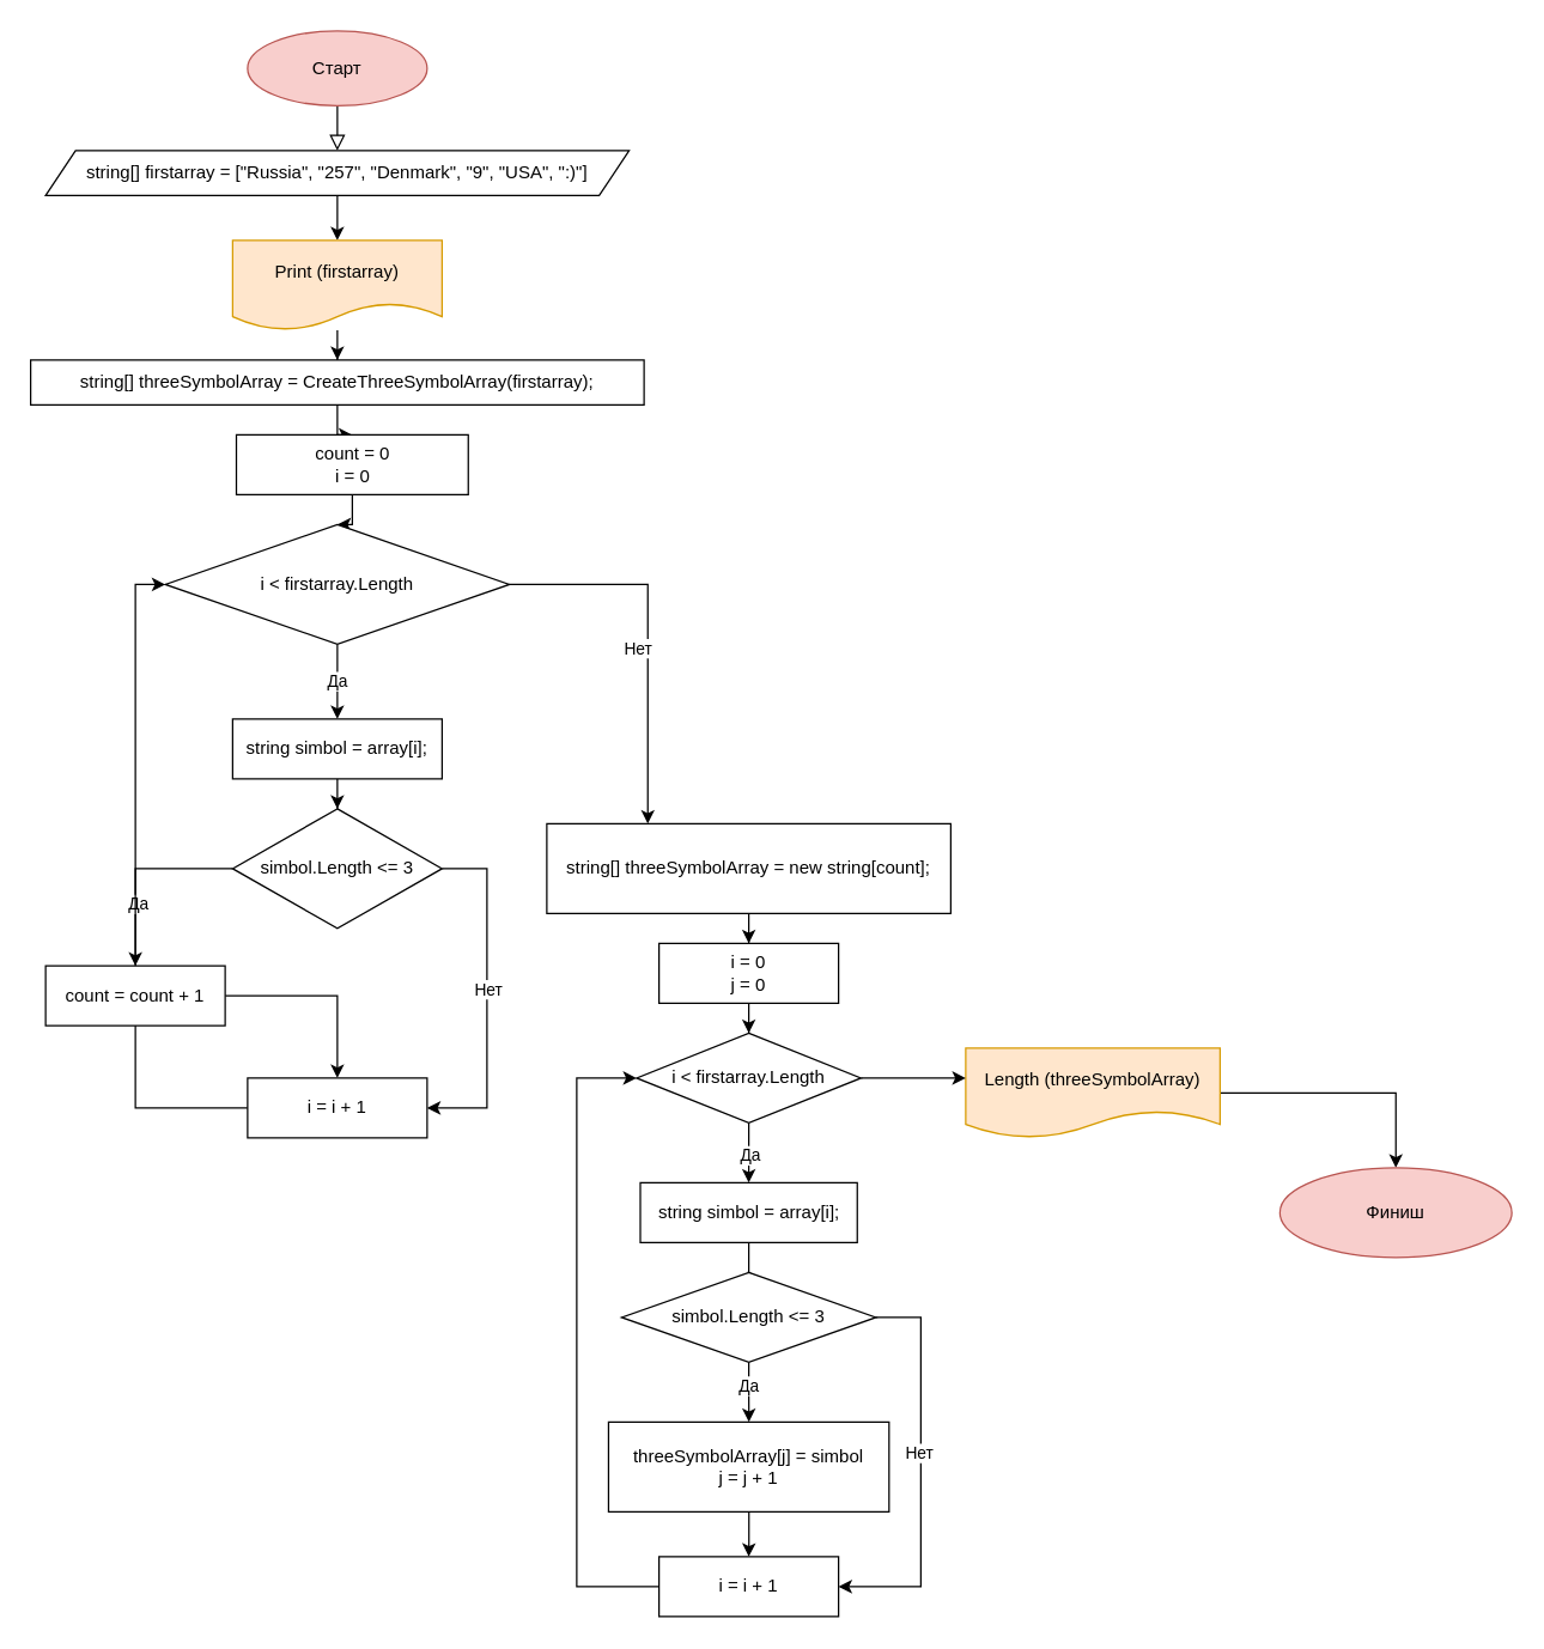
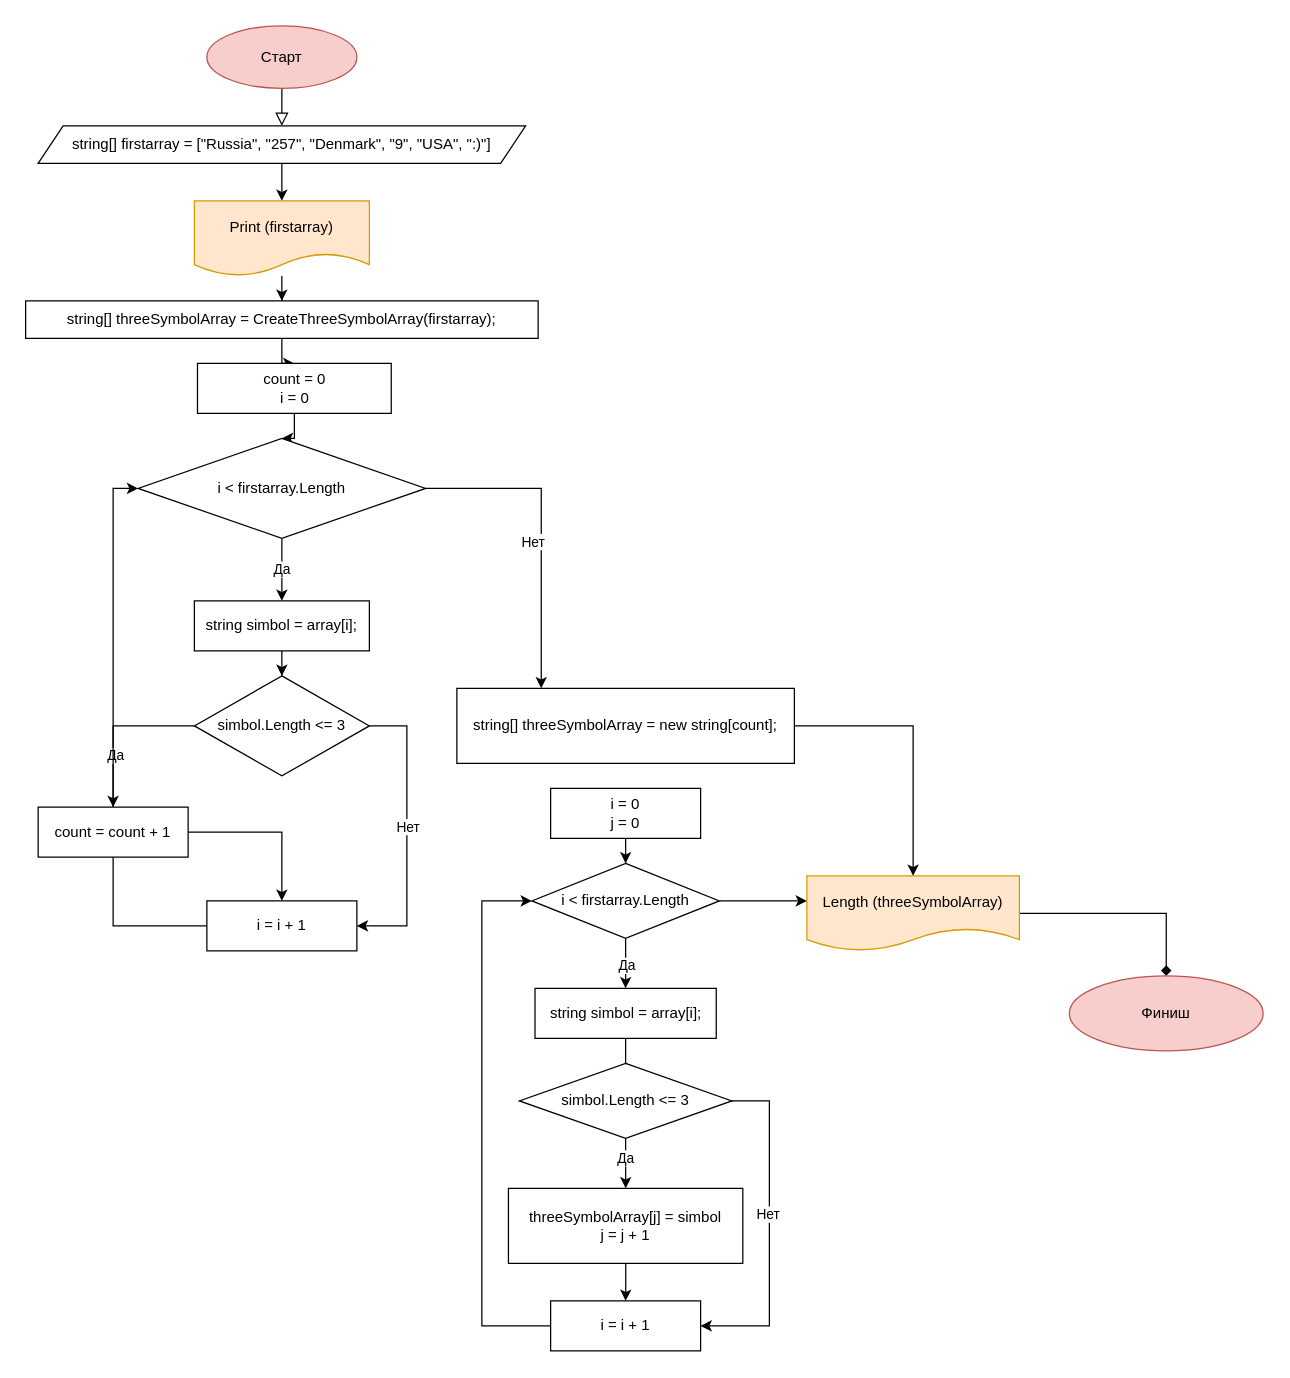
- <mxCell id="30" value="" style="edgeStyle=orthogonalEdgeStyle;rounded=0;orthogonalLoop=1;jettySize=auto;html=1;" edge="1" parent="1" source="31" target="33"><mxGeometry relative="1" as="geometry" /></mxCell>
+ <mxCell id="30" value="" style="edgeStyle=orthogonalEdgeStyle;rounded=0;orthogonalLoop=1;jettySize=auto;html=1;" edge="1" parent="1" source="31" target="12"><mxGeometry relative="1" as="geometry" /></mxCell>
- <mxCell id="11" value="" style="edgeStyle=orthogonalEdgeStyle;rounded=0;orthogonalLoop=1;jettySize=auto;html=1;" edge="1" parent="1" source="12" target="50"><mxGeometry relative="1" as="geometry" /></mxCell>
+ <mxCell id="11" value="" style="edgeStyle=orthogonalEdgeStyle;rounded=0;orthogonalLoop=1;jettySize=auto;html=1;endArrow=diamond;" edge="1" parent="1" source="12" target="50"><mxGeometry relative="1" as="geometry" /></mxCell>
